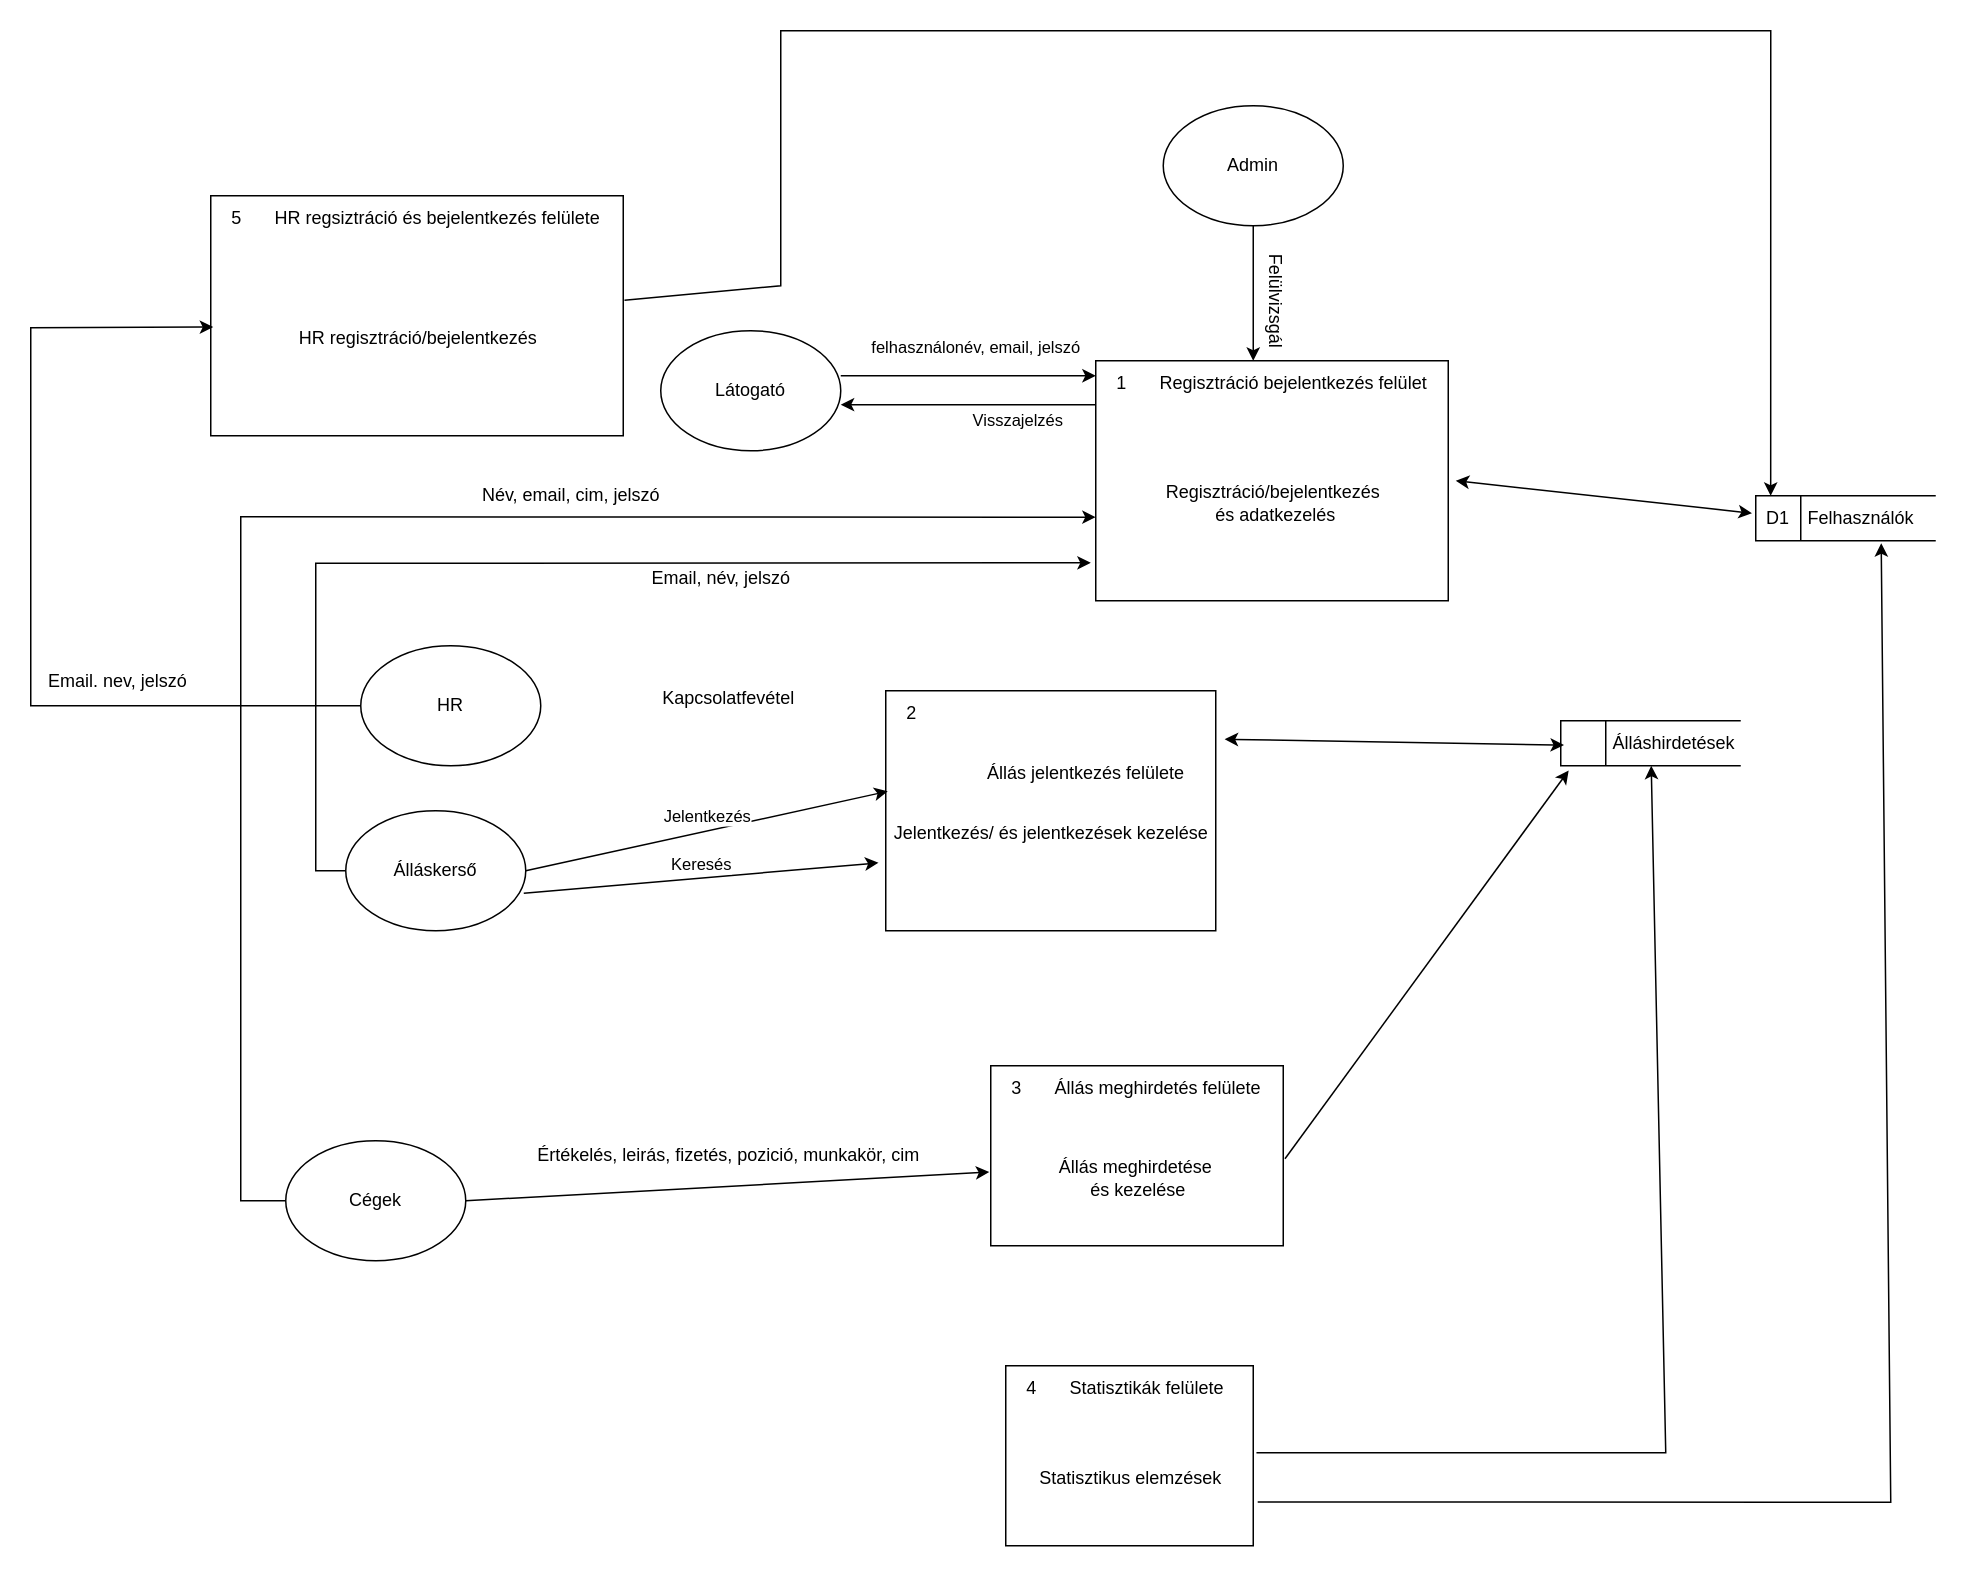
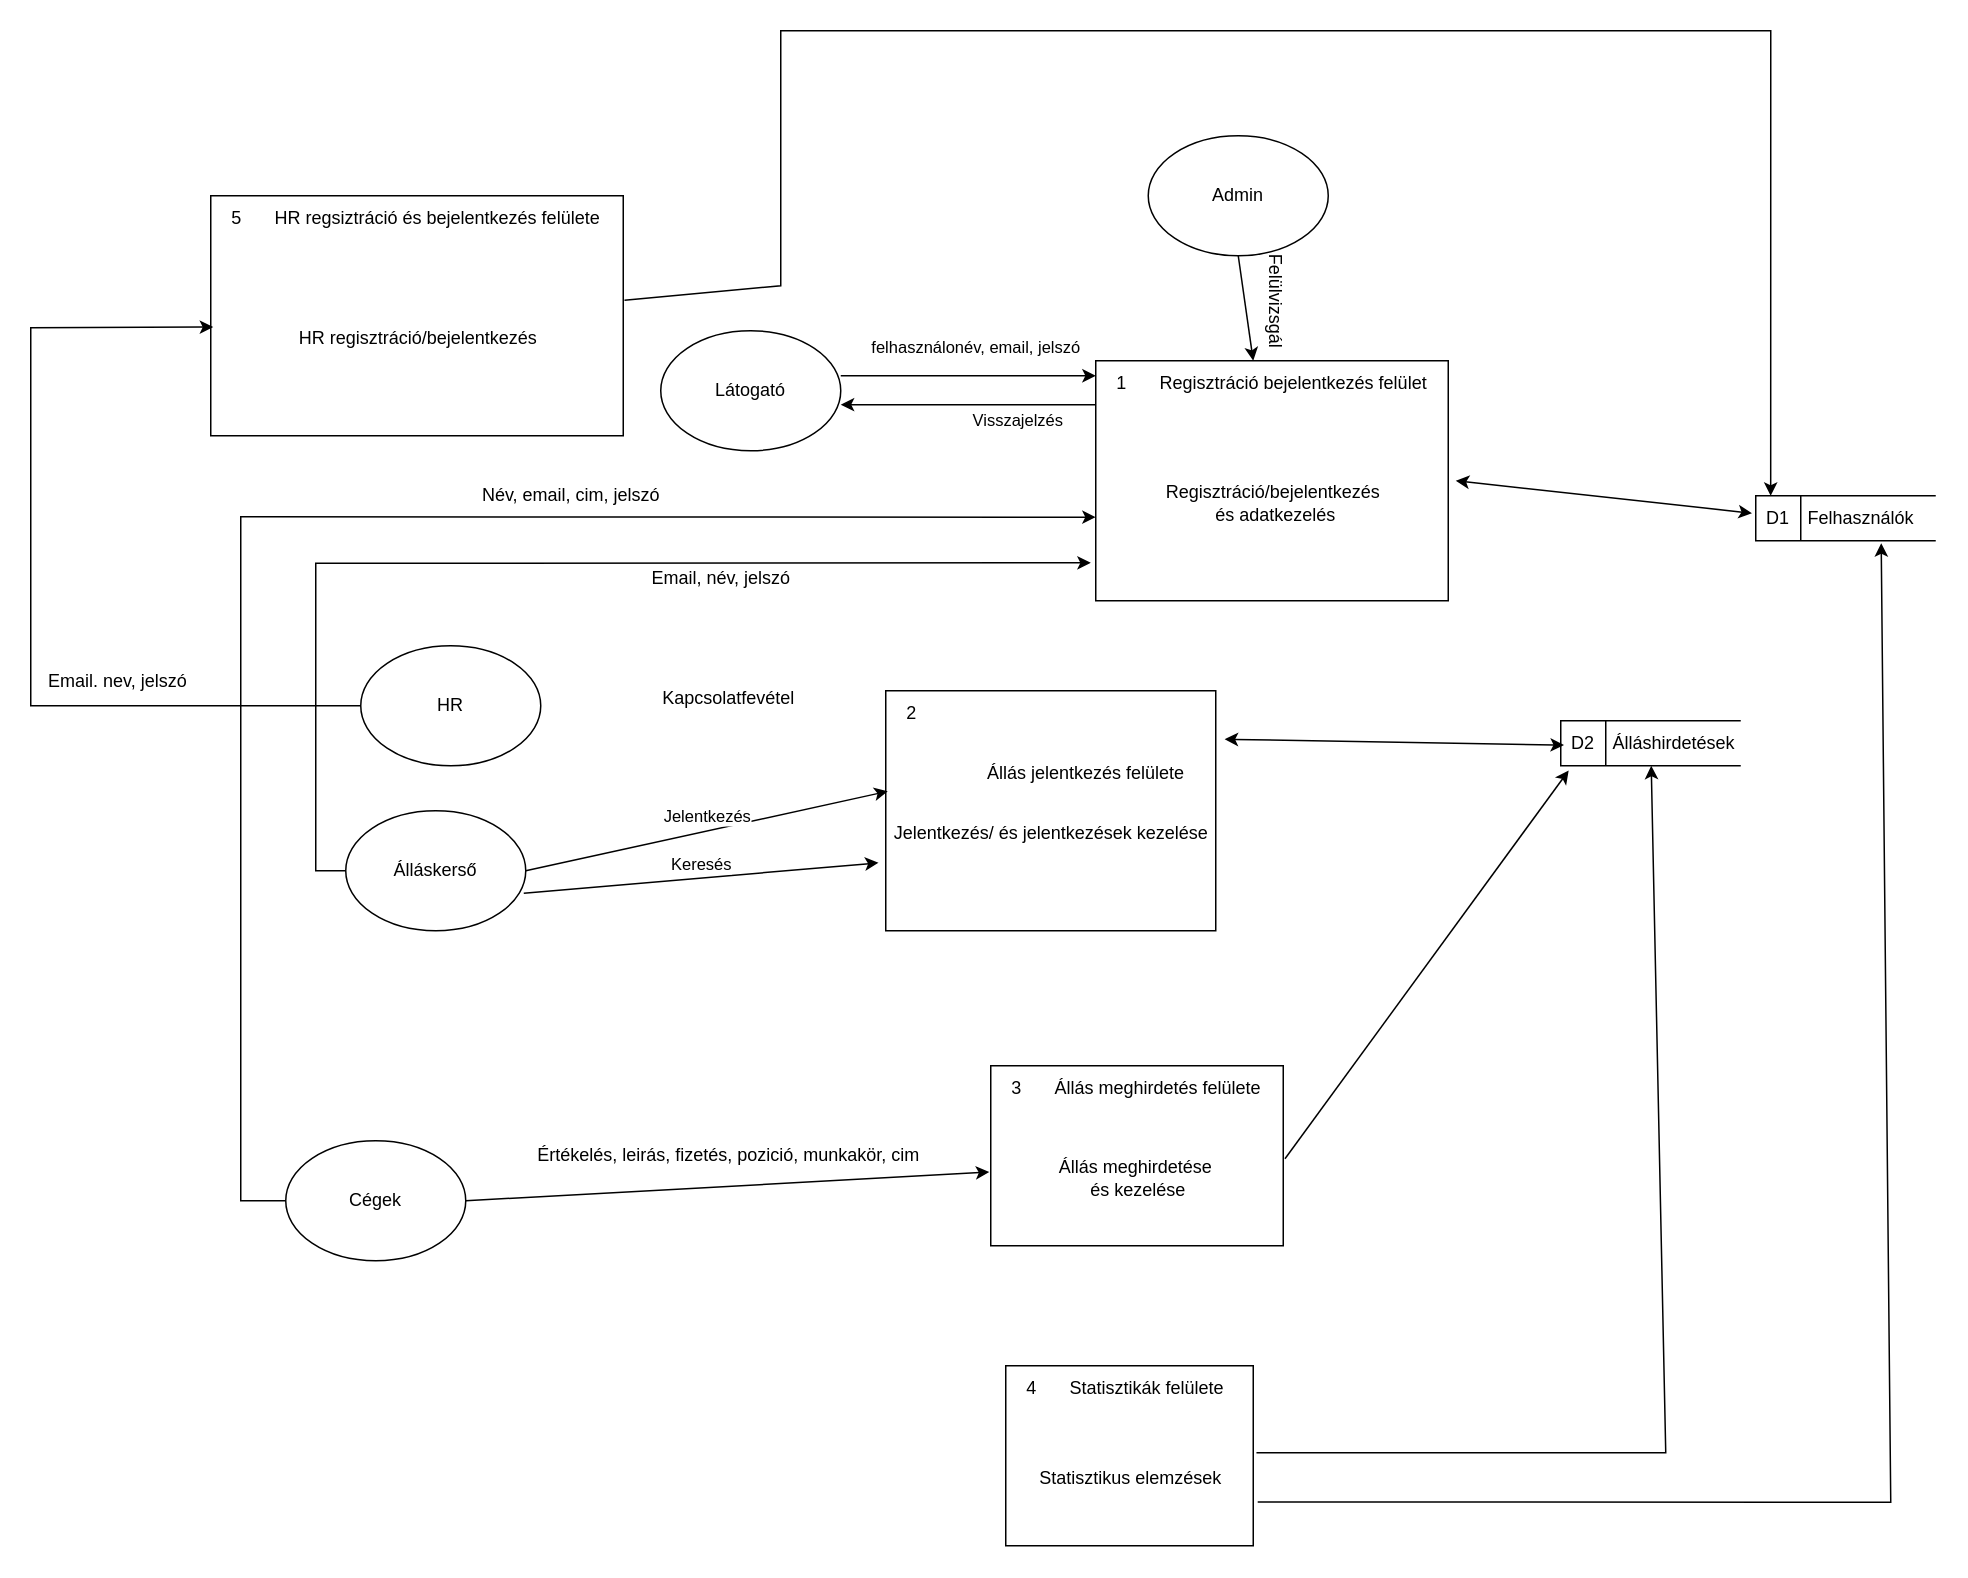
- <mxCell id="9" value="Admin" style="ellipse;whiteSpace=wrap;html=1;" parent="1" vertex="1"><mxGeometry x="775" y="70" width="120" height="80" as="geometry" /></mxCell>
+ <mxCell id="9" value="Admin" style="ellipse;whiteSpace=wrap;html=1;" parent="1" vertex="1"><mxGeometry x="765" y="90" width="120" height="80" as="geometry" /></mxCell>
+ <mxCell id="16" value="D2" style="text;html=1;strokeColor=none;fillColor=none;align=center;verticalAlign=middle;whiteSpace=wrap;rounded=0;movable=0;resizable=0;rotatable=0;cloneable=0;deletable=0;allowArrows=0;connectable=0;" parent="15" vertex="1"><mxGeometry width="30" height="30" as="geometry" /></mxCell>
